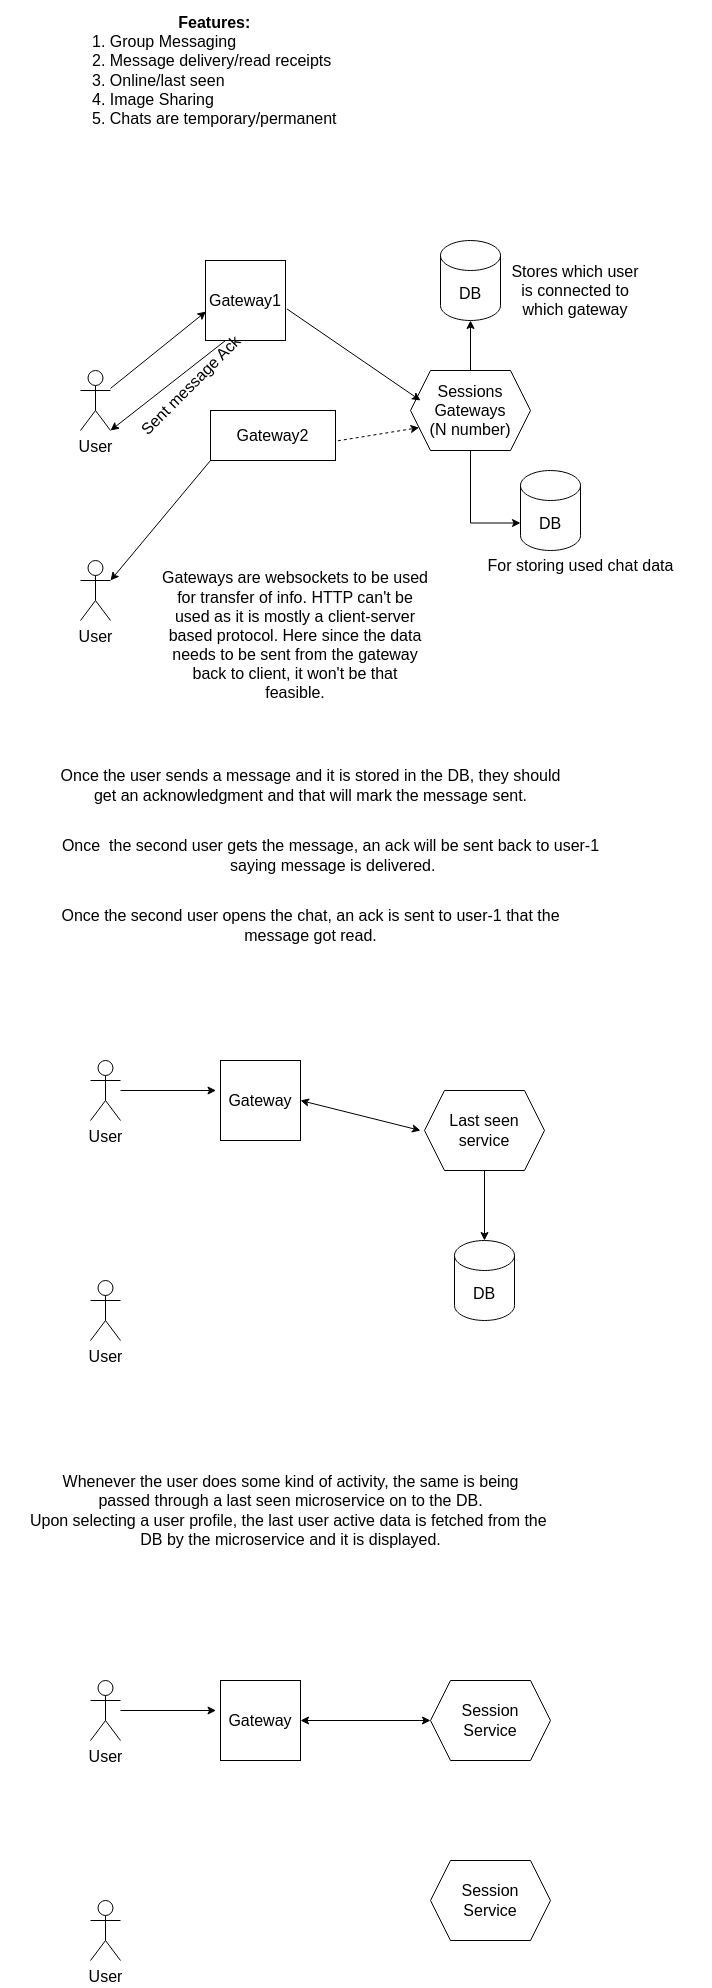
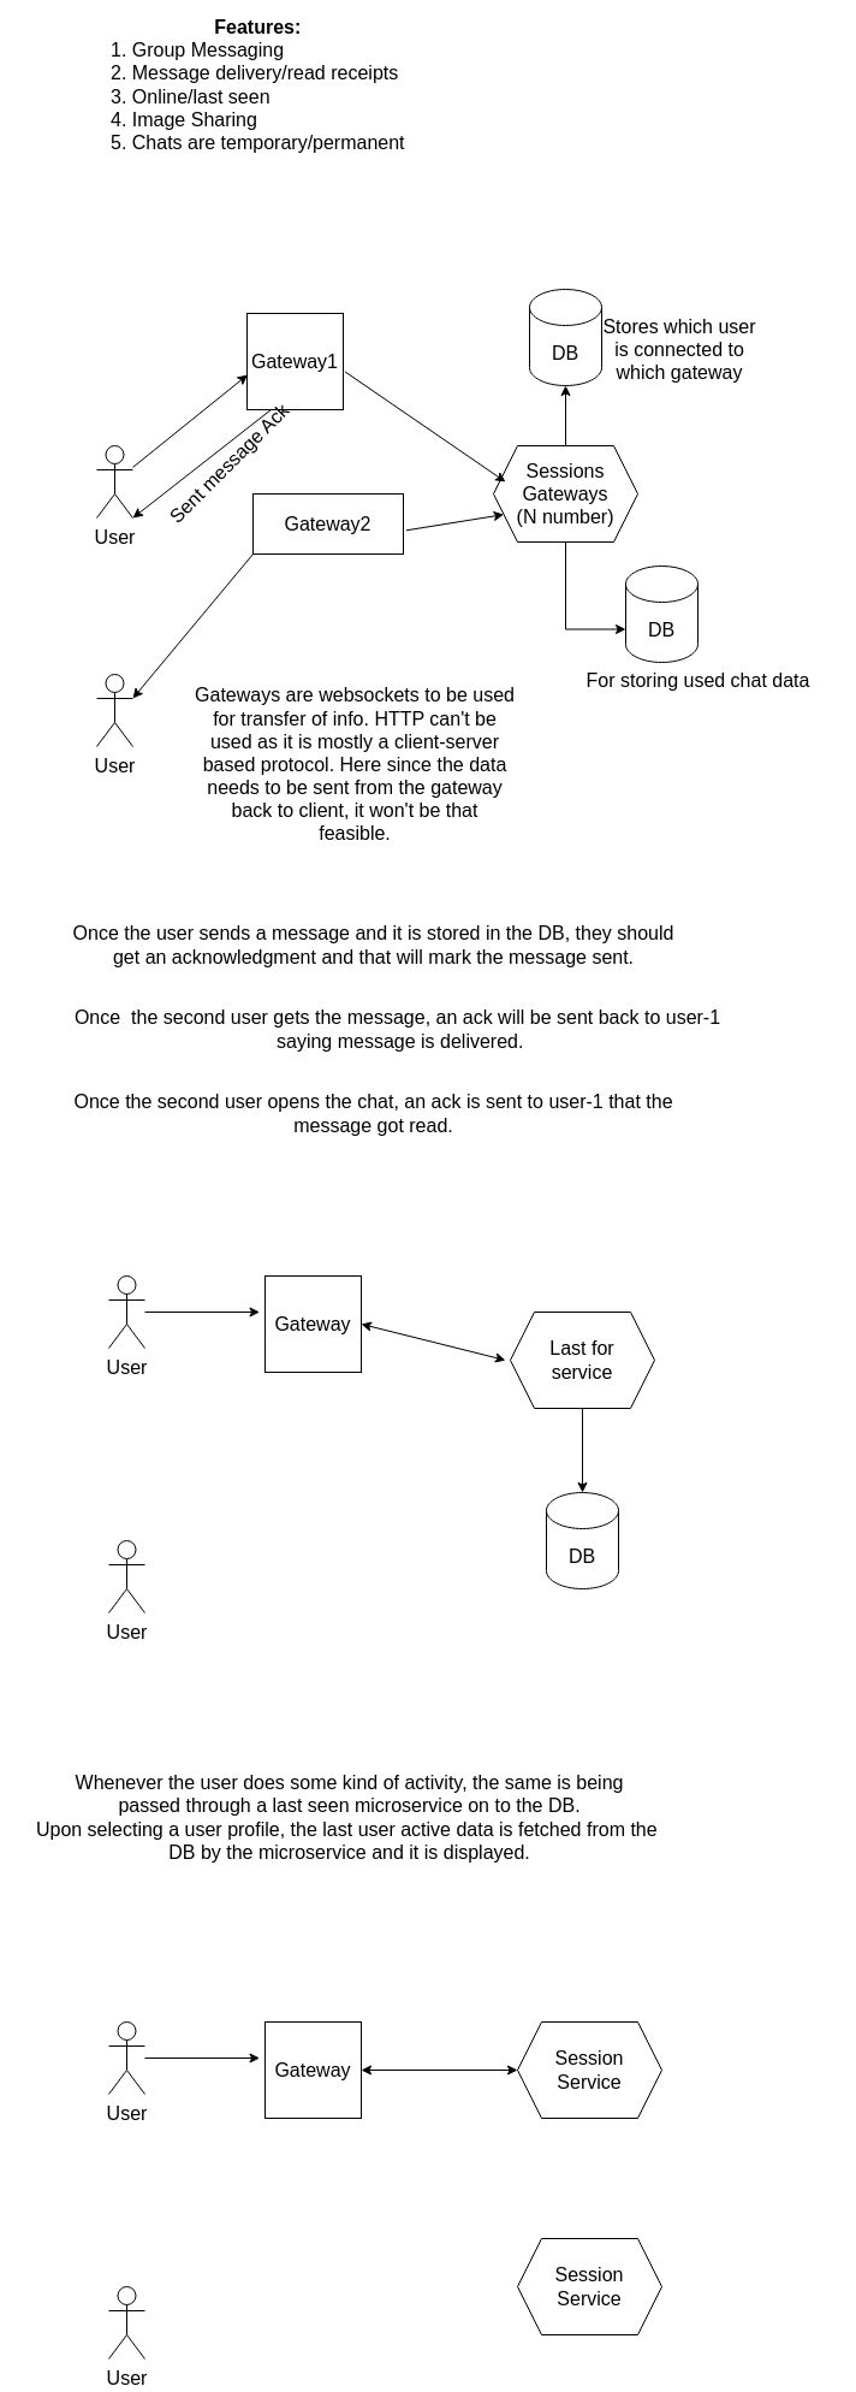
- <mxCell id="12" value="Stores which user is connected to which gateway" style="text;html=1;strokeColor=none;fillColor=none;align=center;verticalAlign=middle;whiteSpace=wrap;rounded=0;fontSize=16;" vertex="1" parent="1"><mxGeometry x="510" y="265" width="130" height="50" as="geometry" /></mxCell>
+ <mxCell id="12" value="Stores which user is connected to which gateway" style="text;html=1;strokeColor=none;fillColor=none;align=center;verticalAlign=middle;whiteSpace=wrap;rounded=0;fontSize=16;" vertex="1" parent="1"><mxGeometry x="500" y="265" width="130" height="50" as="geometry" /></mxCell>
- <mxCell id="11" value="" style="endArrow=classic;html=1;rounded=0;fontSize=16;exitX=1.019;exitY=0.606;exitDx=0;exitDy=0;exitPerimeter=0;entryX=0;entryY=0.75;entryDx=0;entryDy=0;dashed=1;" edge="1" parent="1" source="5" target="9"><mxGeometry width="50" height="50" relative="1" as="geometry"><mxPoint x="370" y="450" as="sourcePoint" /><mxPoint x="420" y="400" as="targetPoint" /></mxGeometry></mxCell>
+ <mxCell id="11" value="" style="endArrow=classic;html=1;rounded=0;fontSize=16;exitX=1.019;exitY=0.606;exitDx=0;exitDy=0;exitPerimeter=0;entryX=0;entryY=0.75;entryDx=0;entryDy=0;" edge="1" parent="1" source="5" target="9"><mxGeometry width="50" height="50" relative="1" as="geometry"><mxPoint x="370" y="450" as="sourcePoint" /><mxPoint x="420" y="400" as="targetPoint" /></mxGeometry></mxCell>
- <mxCell id="28" value="Last seen&lt;br&gt;service" style="shape=hexagon;perimeter=hexagonPerimeter2;whiteSpace=wrap;html=1;fixedSize=1;rounded=0;shadow=0;sketch=0;fontSize=16;" vertex="1" parent="1"><mxGeometry x="424" y="1090" width="120" height="80" as="geometry" /></mxCell>
+ <mxCell id="28" value="Last for&lt;br&gt;service" style="shape=hexagon;perimeter=hexagonPerimeter2;whiteSpace=wrap;html=1;fixedSize=1;rounded=0;shadow=0;sketch=0;fontSize=16;" vertex="1" parent="1"><mxGeometry x="424" y="1090" width="120" height="80" as="geometry" /></mxCell>
